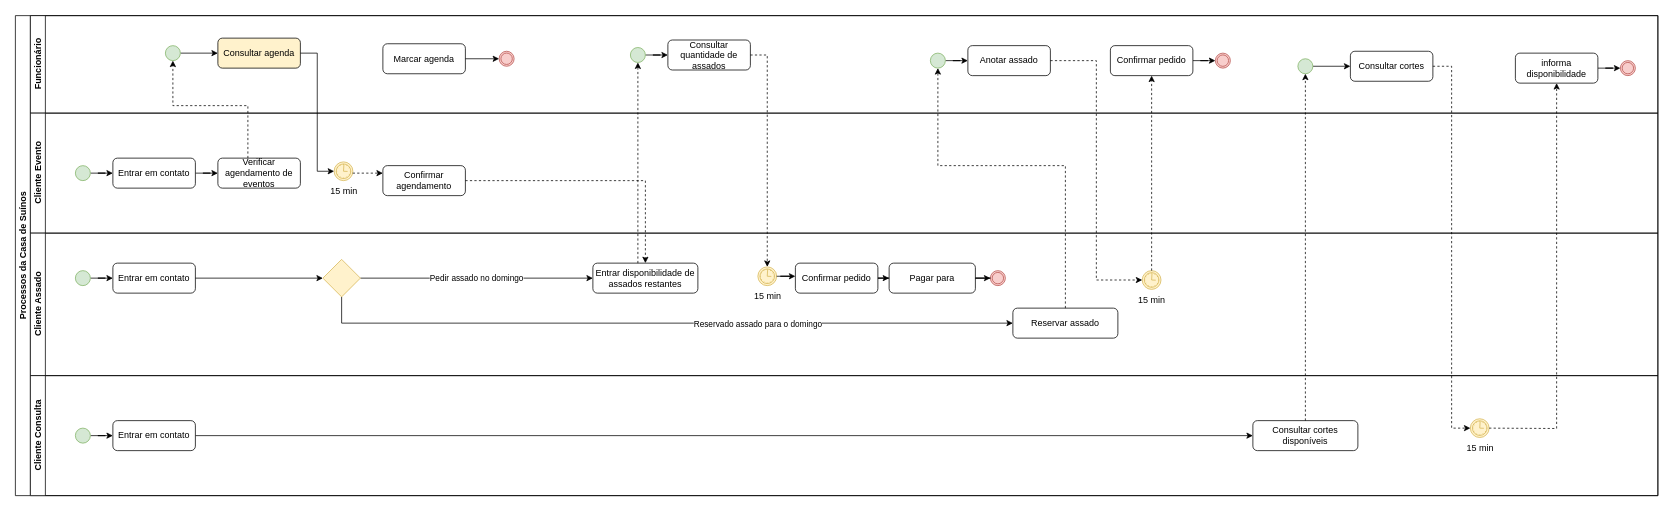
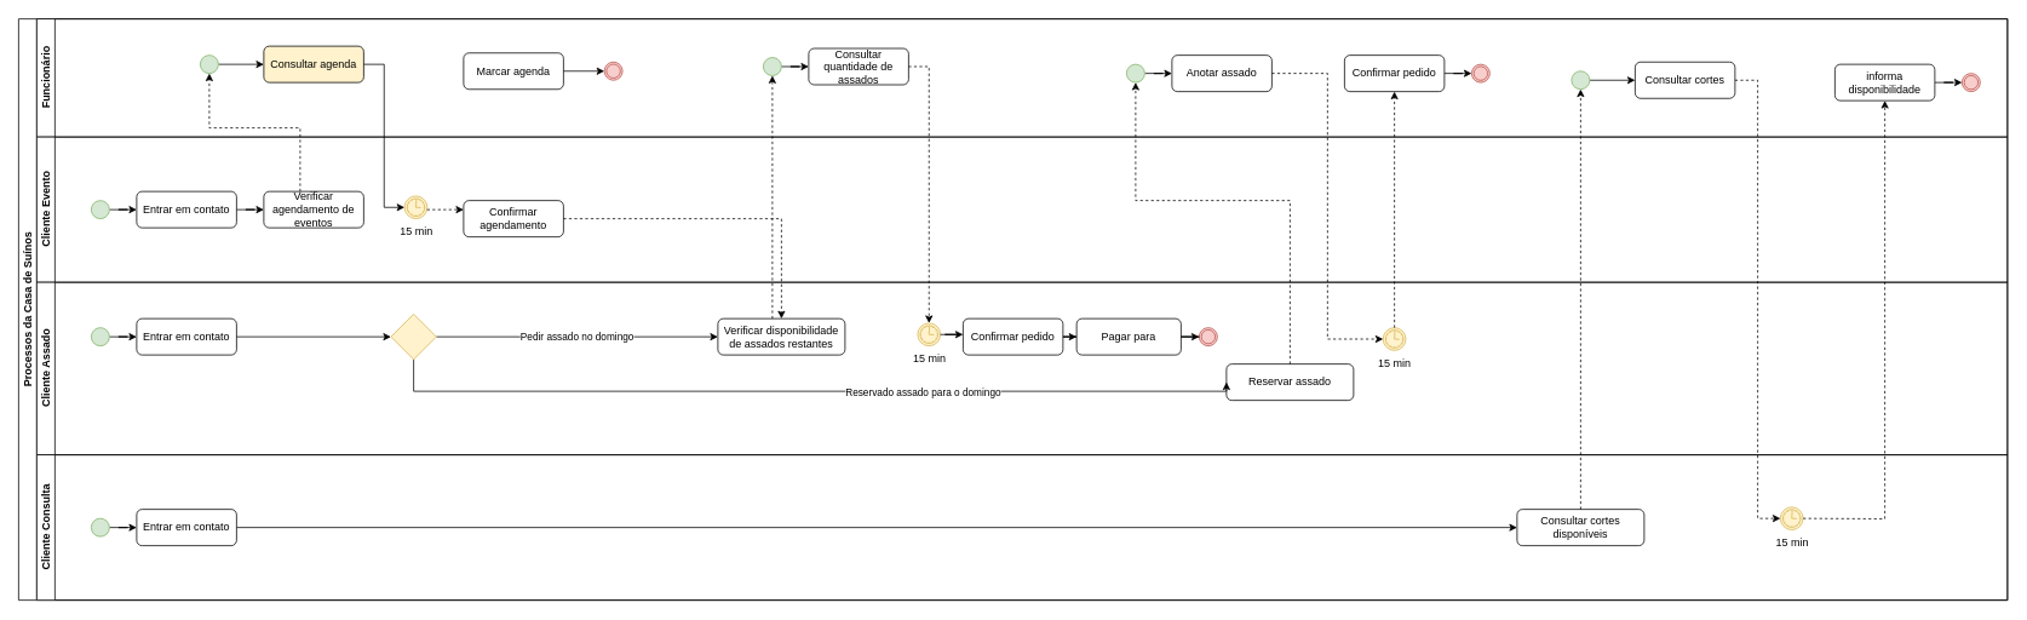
- <mxCell id="38" value="Entrar disponibilidade de assados restantes" style="rounded=1;whiteSpace=wrap;html=1;" parent="34" vertex="1"><mxGeometry x="750" y="40" width="140" height="40" as="geometry" /></mxCell>
+ <mxCell id="38" value="Verificar disponibilidade de assados restantes" style="rounded=1;whiteSpace=wrap;html=1;" parent="34" vertex="1"><mxGeometry x="750" y="40" width="140" height="40" as="geometry" /></mxCell>
- <mxCell id="41" value="Reservar assado" style="rounded=1;whiteSpace=wrap;html=1;" parent="34" vertex="1"><mxGeometry x="1310" y="100" width="140" height="40" as="geometry" /></mxCell>
+ <mxCell id="41" value="Reservar assado" style="rounded=1;whiteSpace=wrap;html=1;" parent="34" vertex="1"><mxGeometry x="1310" y="90" width="140" height="40" as="geometry" /></mxCell>
